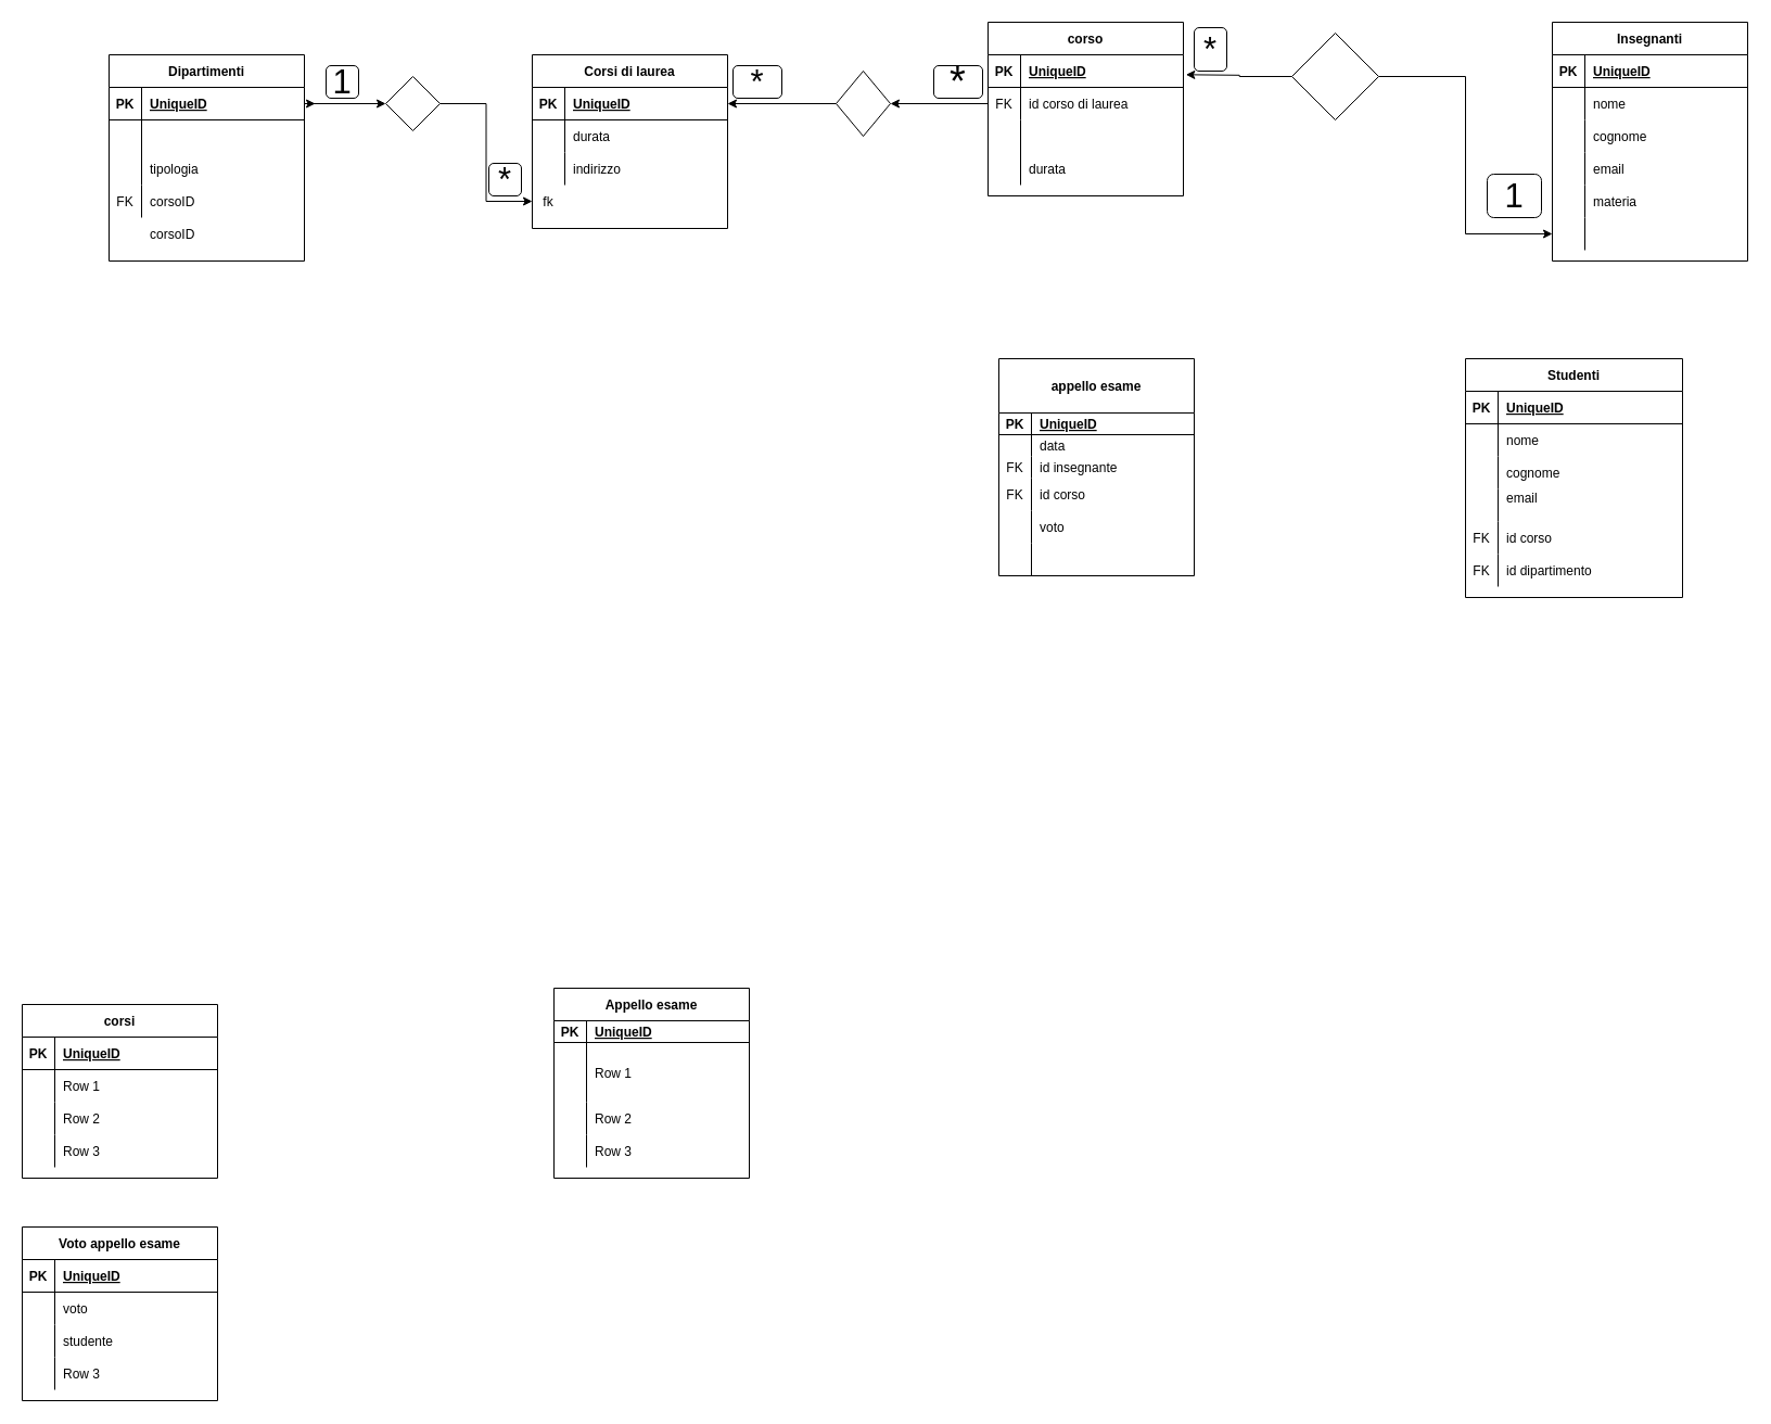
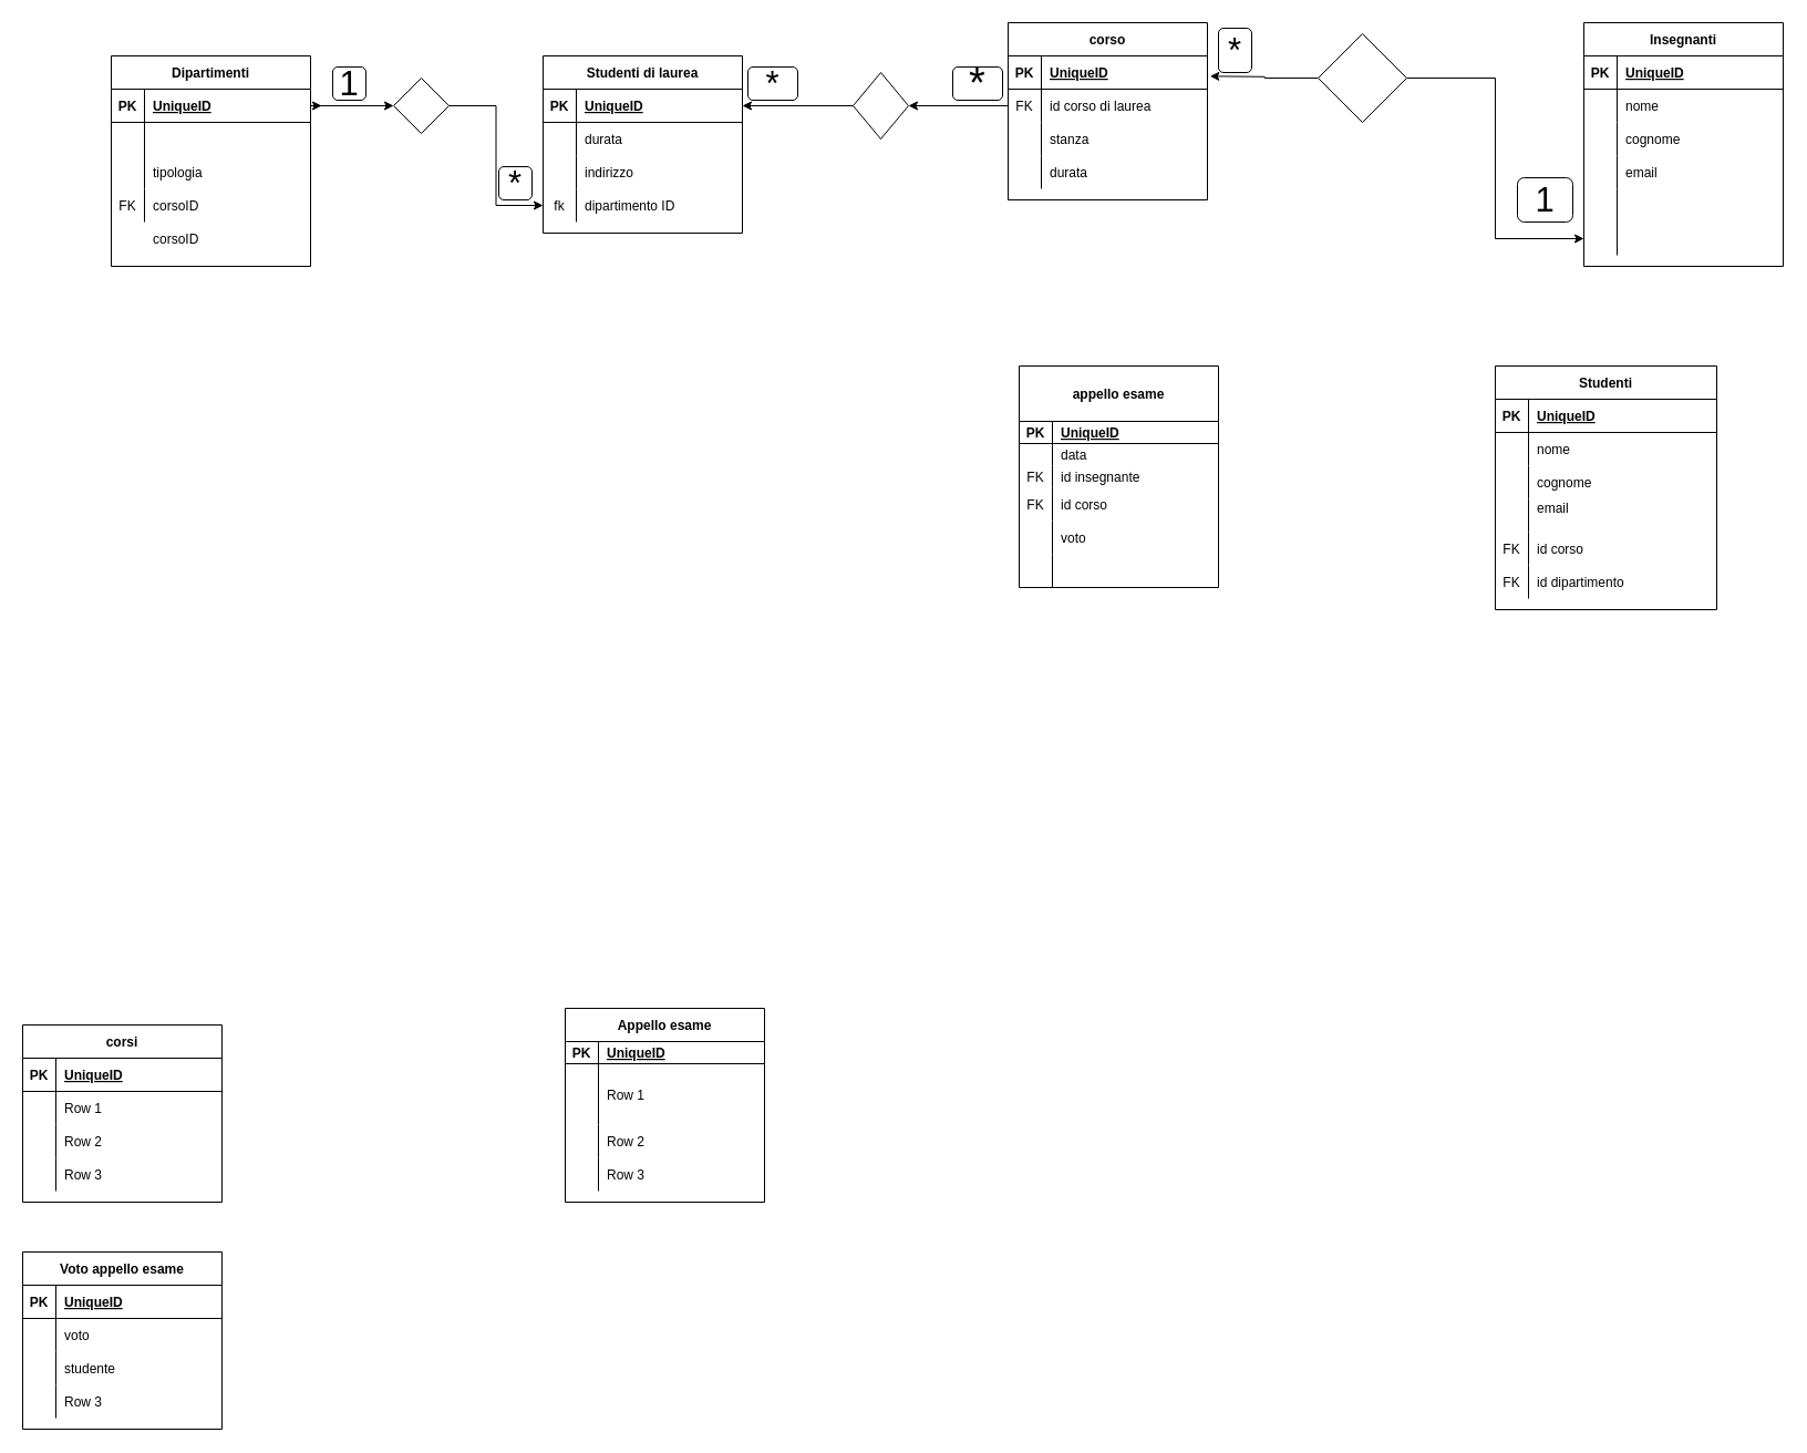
- <mxCell id="33" value="Corsi di laurea" style="shape=table;startSize=30;container=1;collapsible=1;childLayout=tableLayout;fixedRows=1;rowLines=0;fontStyle=1;align=center;resizeLast=1;" vertex="1" parent="1"><mxGeometry x="490" y="50" width="180" height="160" as="geometry" /></mxCell>
+ <mxCell id="33" value="Studenti di laurea" style="shape=table;startSize=30;container=1;collapsible=1;childLayout=tableLayout;fixedRows=1;rowLines=0;fontStyle=1;align=center;resizeLast=1;" vertex="1" parent="1"><mxGeometry x="490" y="50" width="180" height="160" as="geometry" /></mxCell>
+ <mxCell id="134" value="stanza" style="shape=partialRectangle;connectable=0;fillColor=none;top=0;left=0;bottom=0;right=0;align=left;spacingLeft=6;overflow=hidden;" vertex="1" parent="132"><mxGeometry x="30" width="150" height="30" as="geometry"><mxRectangle width="150" height="30" as="alternateBounds" /></mxGeometry></mxCell>
+ <mxCell id="45" value="dipartimento ID" style="shape=partialRectangle;connectable=0;fillColor=none;top=0;left=0;bottom=0;right=0;align=left;spacingLeft=6;overflow=hidden;" vertex="1" parent="43"><mxGeometry x="30" width="150" height="30" as="geometry"><mxRectangle width="150" height="30" as="alternateBounds" /></mxGeometry></mxCell>
- <mxCell id="61" value="materia" style="shape=partialRectangle;connectable=0;fillColor=none;top=0;left=0;bottom=0;right=0;align=left;spacingLeft=6;overflow=hidden;" vertex="1" parent="59"><mxGeometry x="30" width="150" height="30" as="geometry"><mxRectangle width="150" height="30" as="alternateBounds" /></mxGeometry></mxCell>
